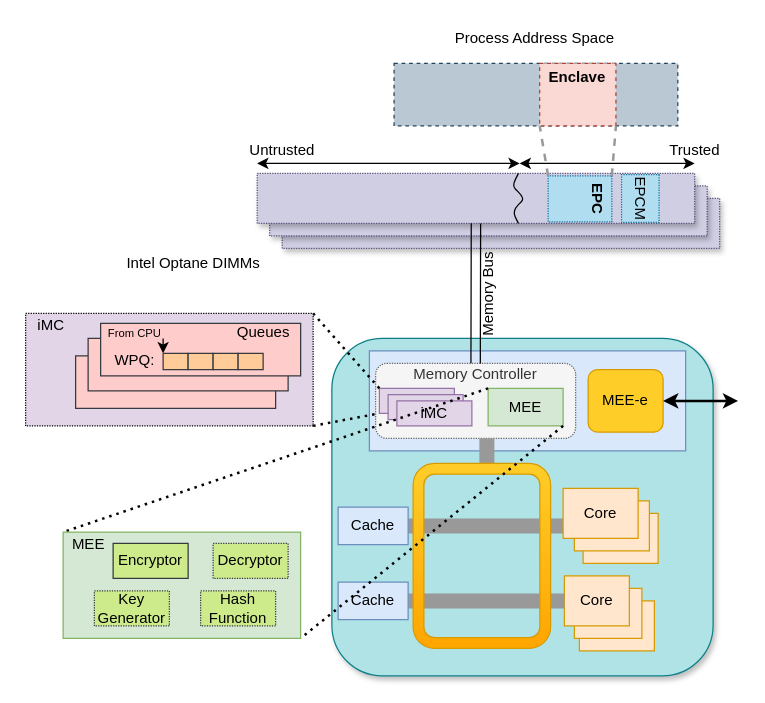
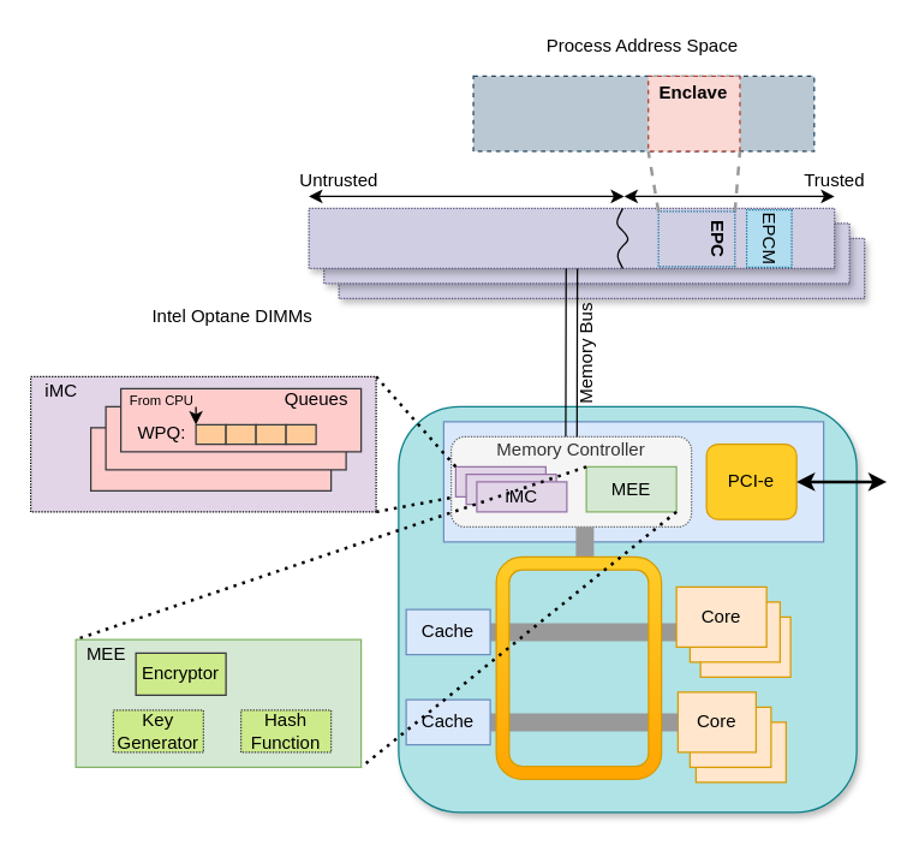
- <mxCell id="28" value="&lt;font style=&quot;font-size: 12px&quot;&gt;&lt;b&gt;EPC&lt;br&gt;&lt;br&gt;&lt;br&gt;&lt;/b&gt;&lt;/font&gt;" style="rounded=0;whiteSpace=wrap;html=1;shadow=0;glass=0;dashed=1;dashPattern=1 1;comic=0;fillColor=#b1ddf0;strokeColor=#10739e;rotation=90;" vertex="1" parent="1"><mxGeometry x="445.04" y="132.97" width="36.87" height="50.94" as="geometry" /></mxCell>
+ <mxCell id="28" value="&lt;font style=&quot;font-size: 12px&quot;&gt;&lt;b&gt;EPC&lt;br&gt;&lt;br&gt;&lt;br&gt;&lt;/b&gt;&lt;/font&gt;" style="rounded=0;whiteSpace=wrap;html=1;shadow=0;glass=0;dashed=1;dashPattern=1 1;comic=0;fillColor=#d0cee2;strokeColor=#10739e;rotation=90;" vertex="1" parent="1"><mxGeometry x="445.04" y="132.97" width="36.87" height="50.94" as="geometry" /></mxCell>
- <mxCell id="38" value="MEE-e" style="rounded=1;whiteSpace=wrap;html=1;shadow=0;glass=0;dashed=0;comic=0;fillColor=#ffcd28;gradientColor=none;strokeColor=#d79b00;" vertex="1" parent="1"><mxGeometry x="470" y="295" width="60" height="50" as="geometry" /></mxCell>
+ <mxCell id="38" value="PCI-e" style="rounded=1;whiteSpace=wrap;html=1;shadow=0;glass=0;dashed=0;comic=0;fillColor=#ffcd28;gradientColor=none;strokeColor=#d79b00;" vertex="1" parent="1"><mxGeometry x="470" y="295" width="60" height="50" as="geometry" /></mxCell>
- <mxCell id="61" value="Decryptor" style="rounded=0;whiteSpace=wrap;html=1;shadow=0;glass=0;dashed=1;dashPattern=1 1;comic=0;strokeColor=#36393d;fillColor=#cdeb8b;" vertex="1" parent="1"><mxGeometry x="170" y="434" width="60" height="28" as="geometry" /></mxCell>
